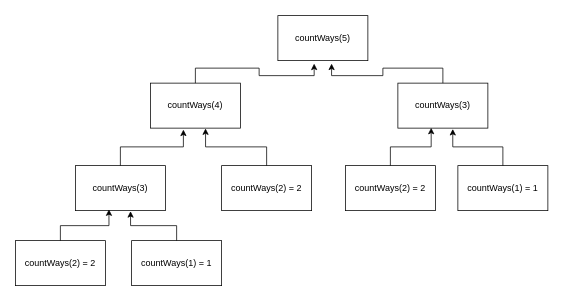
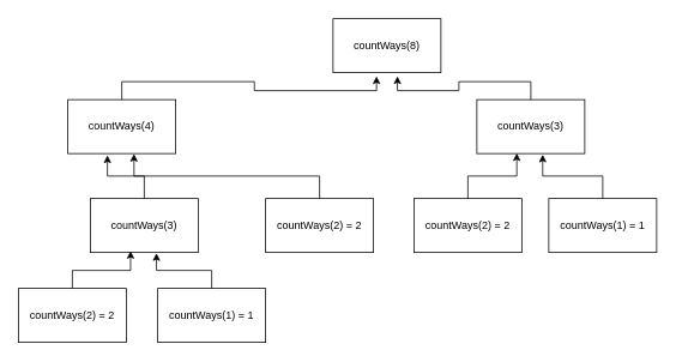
- <mxCell id="2" value="countWays(5)" style="rounded=0;whiteSpace=wrap;html=1;" parent="1" vertex="1"><mxGeometry x="370" y="20" width="120" height="60" as="geometry" /></mxCell>
+ <mxCell id="2" value="countWays(8)" style="rounded=0;whiteSpace=wrap;html=1;" parent="1" vertex="1"><mxGeometry x="370" y="20" width="120" height="60" as="geometry" /></mxCell>
- <mxCell id="3" value="countWays(4)" style="rounded=0;whiteSpace=wrap;html=1;" parent="1" vertex="1"><mxGeometry x="200" y="110" width="120" height="60" as="geometry" /></mxCell>
+ <mxCell id="3" value="countWays(4)" style="rounded=0;whiteSpace=wrap;html=1;" parent="1" vertex="1"><mxGeometry x="75" y="110" width="120" height="60" as="geometry" /></mxCell>
